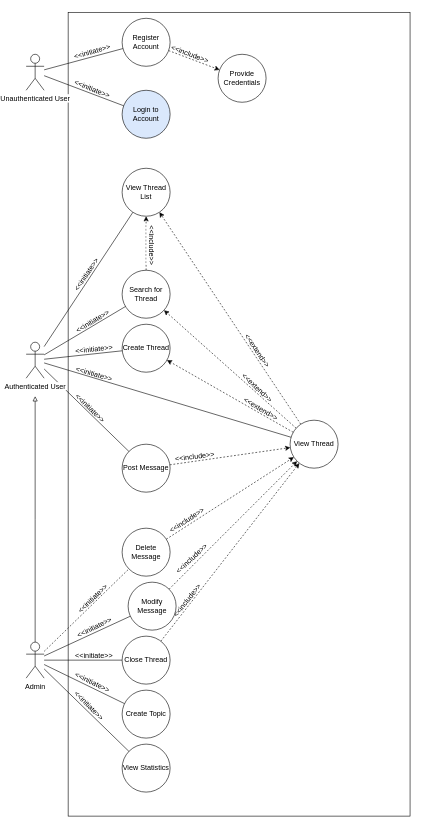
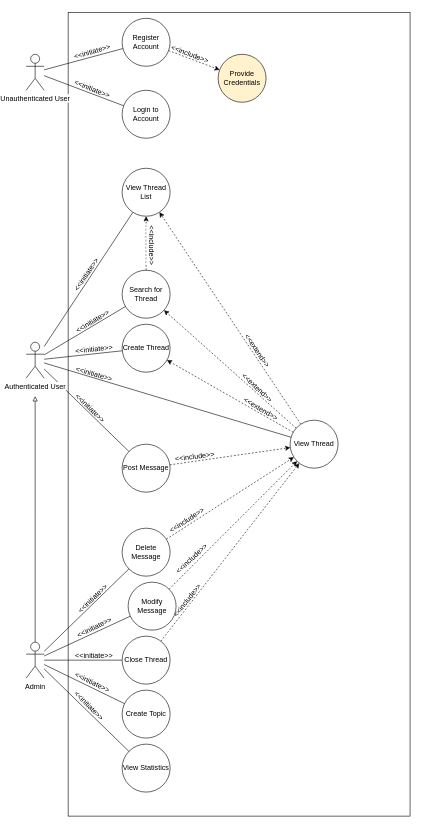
- <mxCell id="8" value="Provide Credentials" style="ellipse;whiteSpace=wrap;html=1;aspect=fixed;" vertex="1" parent="1"><mxGeometry x="340" y="90" width="80" height="80" as="geometry" /></mxCell>
+ <mxCell id="8" value="Provide Credentials" style="ellipse;whiteSpace=wrap;html=1;aspect=fixed;fillColor=#fff2cc;" vertex="1" parent="1"><mxGeometry x="340" y="90" width="80" height="80" as="geometry" /></mxCell>
- <mxCell id="9" value="Login to Account" style="ellipse;whiteSpace=wrap;html=1;aspect=fixed;fillColor=#dae8fc;" vertex="1" parent="1"><mxGeometry x="180" y="150" width="80" height="80" as="geometry" /></mxCell>
+ <mxCell id="9" value="Login to Account" style="ellipse;whiteSpace=wrap;html=1;aspect=fixed;" vertex="1" parent="1"><mxGeometry x="180" y="150" width="80" height="80" as="geometry" /></mxCell>
- <mxCell id="39" style="rounded=0;orthogonalLoop=1;jettySize=auto;html=1;endArrow=none;endFill=0;dashed=1;" edge="1" parent="1" source="47" target="55"><mxGeometry relative="1" as="geometry" /></mxCell>
+ <mxCell id="39" style="rounded=0;orthogonalLoop=1;jettySize=auto;html=1;endArrow=none;endFill=0;" edge="1" parent="1" source="47" target="55"><mxGeometry relative="1" as="geometry" /></mxCell>
